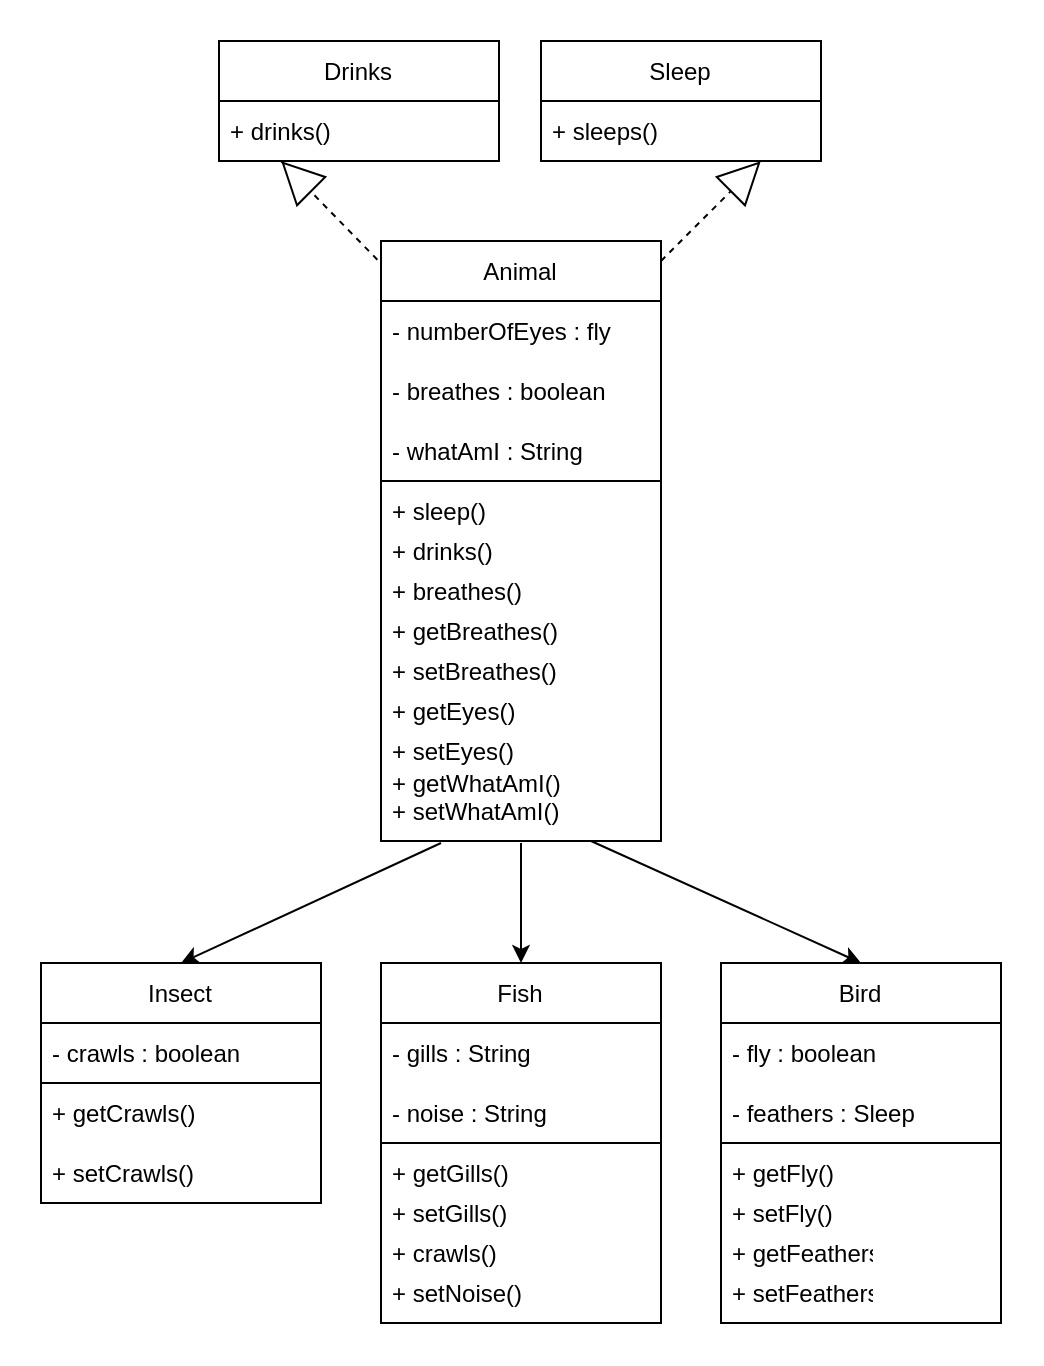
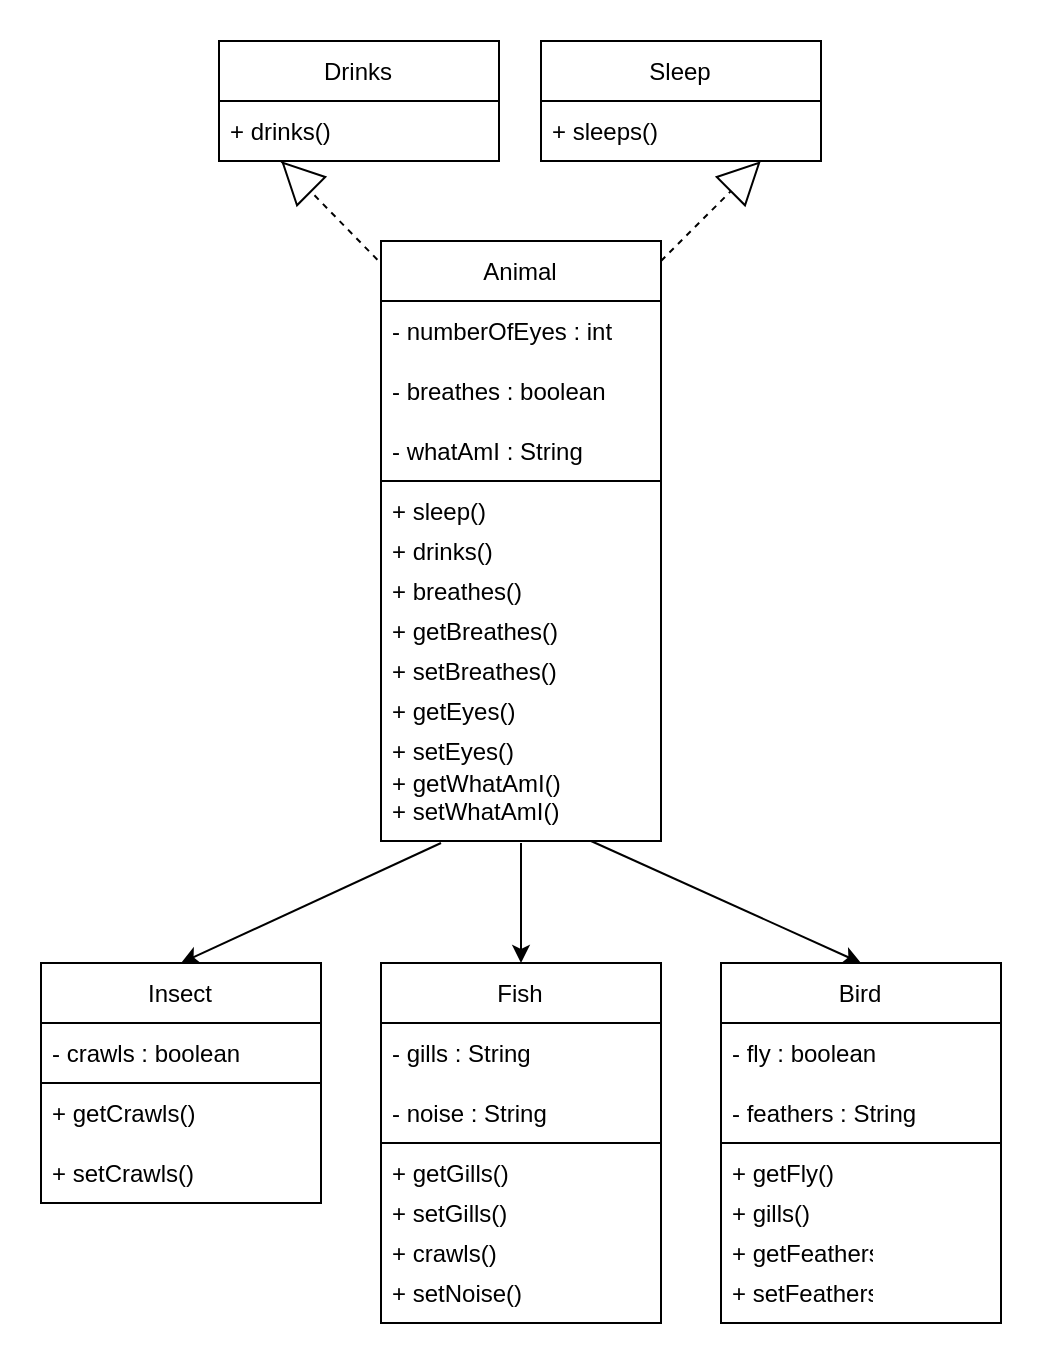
- <mxCell id="7" value="- numberOfEyes : fly" style="text;strokeColor=none;fillColor=none;align=left;verticalAlign=middle;spacingLeft=4;spacingRight=4;overflow=hidden;points=[[0,0.5],[1,0.5]];portConstraint=eastwest;rotatable=0;" vertex="1" parent="6"><mxGeometry y="30" width="140" height="30" as="geometry" /></mxCell>
+ <mxCell id="7" value="- numberOfEyes : int" style="text;strokeColor=none;fillColor=none;align=left;verticalAlign=middle;spacingLeft=4;spacingRight=4;overflow=hidden;points=[[0,0.5],[1,0.5]];portConstraint=eastwest;rotatable=0;" vertex="1" parent="6"><mxGeometry y="30" width="140" height="30" as="geometry" /></mxCell>
- <mxCell id="34" value="- feathers : Sleep" style="text;strokeColor=none;fillColor=none;align=left;verticalAlign=middle;spacingLeft=4;spacingRight=4;overflow=hidden;points=[[0,0.5],[1,0.5]];portConstraint=eastwest;rotatable=0;" vertex="1" parent="32"><mxGeometry y="60" width="140" height="30" as="geometry" /></mxCell>
+ <mxCell id="34" value="- feathers : String" style="text;strokeColor=none;fillColor=none;align=left;verticalAlign=middle;spacingLeft=4;spacingRight=4;overflow=hidden;points=[[0,0.5],[1,0.5]];portConstraint=eastwest;rotatable=0;" vertex="1" parent="32"><mxGeometry y="60" width="140" height="30" as="geometry" /></mxCell>
- <mxCell id="37" value="+ setFly()" style="text;strokeColor=none;fillColor=none;align=left;verticalAlign=middle;spacingLeft=4;spacingRight=4;overflow=hidden;points=[[0,0.5],[1,0.5]];portConstraint=eastwest;rotatable=0;" vertex="1" parent="35"><mxGeometry y="20" width="80" height="30" as="geometry" /></mxCell>
+ <mxCell id="37" value="+ gills()" style="text;strokeColor=none;fillColor=none;align=left;verticalAlign=middle;spacingLeft=4;spacingRight=4;overflow=hidden;points=[[0,0.5],[1,0.5]];portConstraint=eastwest;rotatable=0;" vertex="1" parent="35"><mxGeometry y="20" width="80" height="30" as="geometry" /></mxCell>
